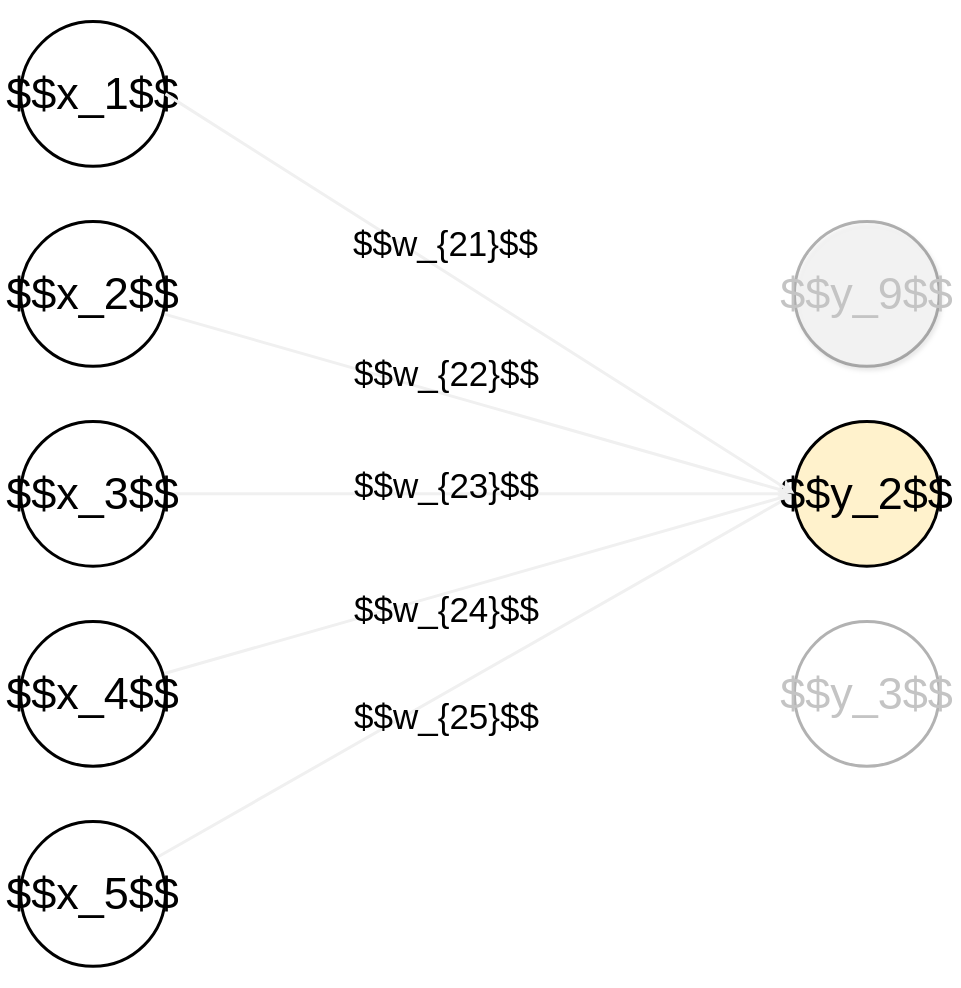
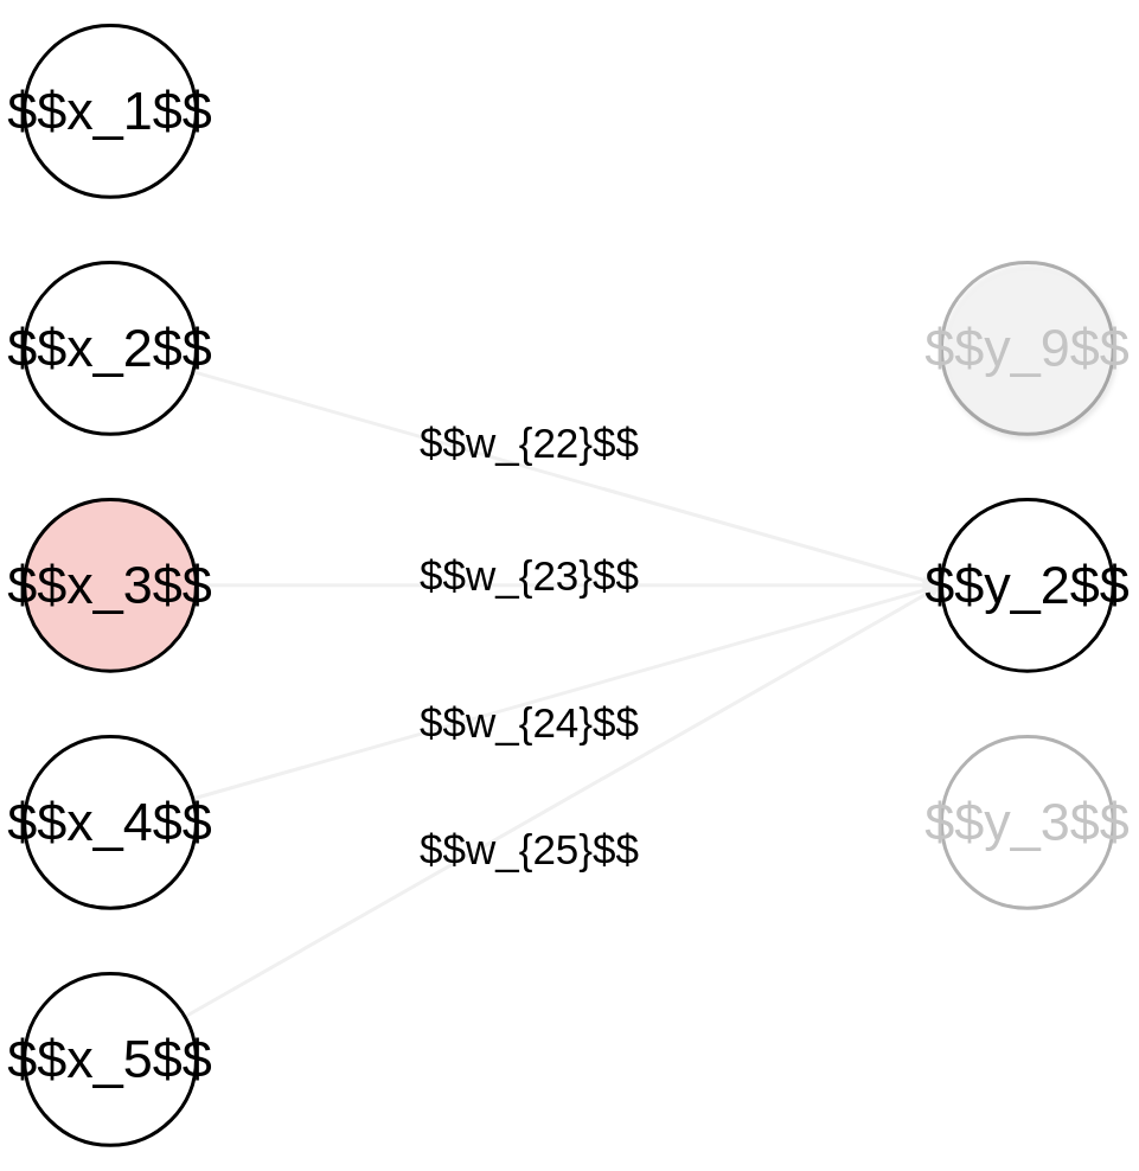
- <mxCell id="14" style="edgeStyle=none;rounded=0;orthogonalLoop=1;jettySize=auto;html=1;entryX=0;entryY=0.5;entryDx=0;entryDy=0;fontSize=45;exitX=1;exitY=0.5;exitDx=0;exitDy=0;strokeWidth=3;strokeColor=#F0F0F0;" edge="1" parent="1" source="2" target="13"><mxGeometry relative="1" as="geometry"><mxPoint x="225" y="191" as="sourcePoint" /></mxGeometry></mxCell>
- <mxCell id="15" value="$$w_{21}$$" style="edgeLabel;html=1;align=center;verticalAlign=middle;resizable=0;points=[];fontSize=35;labelBackgroundColor=none;" vertex="1" connectable="0" parent="14"><mxGeometry x="0.27" y="-1" relative="1" as="geometry"><mxPoint x="-119" y="-106" as="offset" /></mxGeometry></mxCell>
- <mxCell id="8" value="$$x_3$$" style="ellipse;whiteSpace=wrap;html=1;aspect=fixed;fontSize=45;strokeWidth=3;" vertex="1" parent="1"><mxGeometry x="20.172" y="420.935" width="144.774" height="144.774" as="geometry" /></mxCell>
+ <mxCell id="8" value="$$x_3$$" style="ellipse;whiteSpace=wrap;html=1;aspect=fixed;fontSize=45;strokeWidth=3;fillColor=#f8cecc;" vertex="1" parent="1"><mxGeometry x="20.172" y="420.935" width="144.774" height="144.774" as="geometry" /></mxCell>
- <mxCell id="13" value="$$y_2$$" style="ellipse;whiteSpace=wrap;html=1;aspect=fixed;fontSize=45;strokeWidth=3;fillColor=#fff2cc;" vertex="1" parent="1"><mxGeometry x="793.966" y="420.935" width="144.774" height="144.774" as="geometry" /></mxCell>
+ <mxCell id="13" value="$$y_2$$" style="ellipse;whiteSpace=wrap;html=1;aspect=fixed;fontSize=45;strokeWidth=3;" vertex="1" parent="1"><mxGeometry x="793.966" y="420.935" width="144.774" height="144.774" as="geometry" /></mxCell>
